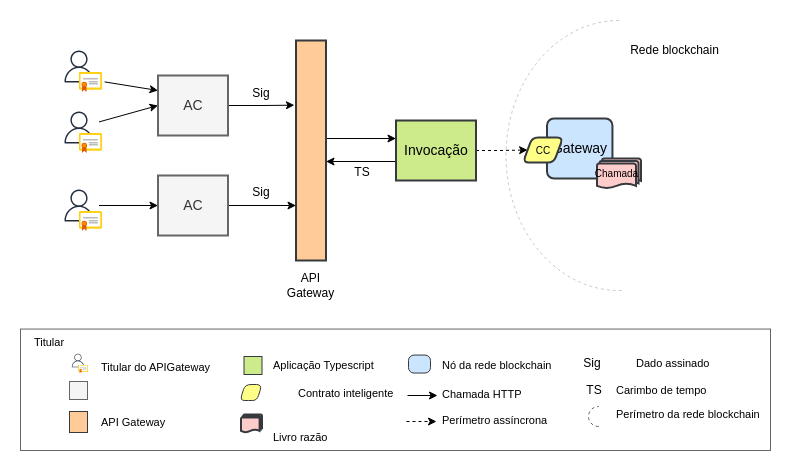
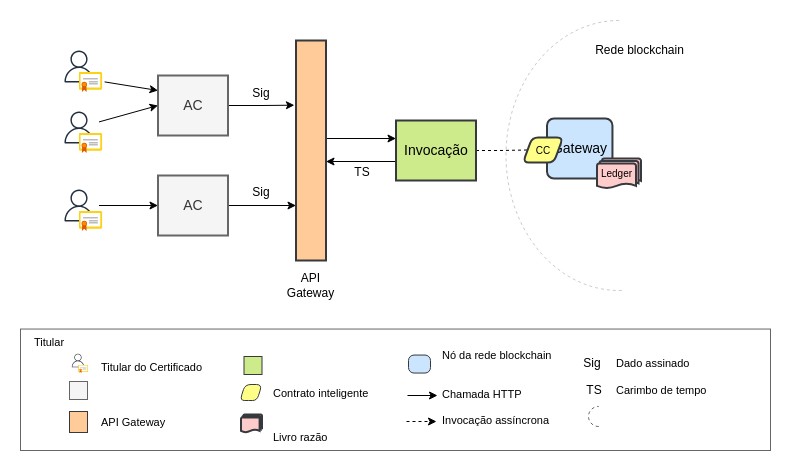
- <mxCell id="29" value="Rede blockchain" style="text;html=1;strokeColor=none;fillColor=none;align=center;verticalAlign=middle;whiteSpace=wrap;rounded=0;dashed=1;" parent="1" vertex="1"><mxGeometry x="622.5" y="40" width="103" height="20" as="geometry" /></mxCell>
+ <mxCell id="29" value="Rede blockchain" style="text;html=1;strokeColor=none;fillColor=none;align=center;verticalAlign=middle;whiteSpace=wrap;rounded=0;dashed=1;" parent="1" vertex="1"><mxGeometry x="587.5" y="40" width="103" height="20" as="geometry" /></mxCell>
- <mxCell id="11" style="edgeStyle=orthogonalEdgeStyle;rounded=0;orthogonalLoop=1;jettySize=auto;html=1;dashed=1;fontSize=14;endArrow=classic;endFill=1;" parent="1" source="13" target="16" edge="1"><mxGeometry relative="1" as="geometry" /></mxCell>
+ <mxCell id="11" style="edgeStyle=orthogonalEdgeStyle;rounded=0;orthogonalLoop=1;jettySize=auto;html=1;dashed=1;fontSize=14;endArrow=none;endFill=1;" parent="1" source="13" target="16" edge="1"><mxGeometry relative="1" as="geometry" /></mxCell>
- <mxCell id="15" value="&lt;font style=&quot;font-size: 10px&quot;&gt;Chamada&lt;/font&gt;" style="strokeWidth=2;html=1;shape=mxgraph.flowchart.multi-document;whiteSpace=wrap;fillColor=#ffcccc;strokeColor=#36393d;spacingLeft=-5;" parent="1" vertex="1"><mxGeometry x="596.5" y="158" width="44" height="30" as="geometry" /></mxCell>
+ <mxCell id="15" value="&lt;font style=&quot;font-size: 10px&quot;&gt;Ledger&lt;/font&gt;" style="strokeWidth=2;html=1;shape=mxgraph.flowchart.multi-document;whiteSpace=wrap;fillColor=#ffcccc;strokeColor=#36393d;spacingLeft=-5;" parent="1" vertex="1"><mxGeometry x="596.5" y="158" width="44" height="30" as="geometry" /></mxCell>
- <mxCell id="55" value="Dado assinado" style="text;html=1;strokeColor=none;fillColor=none;align=left;verticalAlign=middle;whiteSpace=wrap;rounded=0;fontSize=11;" vertex="1" parent="1"><mxGeometry x="634" y="352.55" width="122" height="20" as="geometry" /></mxCell>
+ <mxCell id="55" value="Dado assinado" style="text;html=1;strokeColor=none;fillColor=none;align=left;verticalAlign=middle;whiteSpace=wrap;rounded=0;fontSize=11;" vertex="1" parent="1"><mxGeometry x="614" y="352.55" width="122" height="20" as="geometry" /></mxCell>
- <mxCell id="49" value="Aplicação Typescript" style="text;html=1;strokeColor=none;fillColor=none;align=left;verticalAlign=middle;whiteSpace=wrap;rounded=0;fontSize=11;" vertex="1" parent="1"><mxGeometry x="271" y="355" width="122" height="20" as="geometry" /></mxCell>
- <mxCell id="52" value="Nó da rede blockchain" style="text;html=1;strokeColor=none;fillColor=none;align=left;verticalAlign=middle;whiteSpace=wrap;rounded=0;fontSize=11;" vertex="1" parent="1"><mxGeometry x="440" y="355" width="122" height="20" as="geometry" /></mxCell>
+ <mxCell id="52" value="Nó da rede blockchain" style="text;html=1;strokeColor=none;fillColor=none;align=left;verticalAlign=middle;whiteSpace=wrap;rounded=0;fontSize=11;" vertex="1" parent="1"><mxGeometry x="440" y="345" width="122" height="20" as="geometry" /></mxCell>
- <mxCell id="47" value="Titular do APIGateway" style="text;html=1;strokeColor=none;fillColor=none;align=left;verticalAlign=middle;whiteSpace=wrap;rounded=0;fontSize=11;" vertex="1" parent="1"><mxGeometry x="99" y="357" width="122" height="20" as="geometry" /></mxCell>
+ <mxCell id="47" value="Titular do Certificado" style="text;html=1;strokeColor=none;fillColor=none;align=left;verticalAlign=middle;whiteSpace=wrap;rounded=0;fontSize=11;" vertex="1" parent="1"><mxGeometry x="99" y="357" width="122" height="20" as="geometry" /></mxCell>
- <mxCell id="50" value="Contrato inteligente" style="text;html=1;strokeColor=none;fillColor=none;align=left;verticalAlign=middle;whiteSpace=wrap;rounded=0;fontSize=11;" vertex="1" parent="1"><mxGeometry x="296" y="383" width="122" height="20" as="geometry" /></mxCell>
+ <mxCell id="50" value="Contrato inteligente" style="text;html=1;strokeColor=none;fillColor=none;align=left;verticalAlign=middle;whiteSpace=wrap;rounded=0;fontSize=11;" vertex="1" parent="1"><mxGeometry x="271" y="383" width="122" height="20" as="geometry" /></mxCell>
- <mxCell id="57" value="Perímetro da rede blockchain" style="text;html=1;strokeColor=none;fillColor=none;align=left;verticalAlign=middle;whiteSpace=wrap;rounded=0;fontSize=11;" vertex="1" parent="1"><mxGeometry x="614" y="404" width="147" height="20" as="geometry" /></mxCell>
- <mxCell id="54" value="Perímetro assíncrona" style="text;html=1;strokeColor=none;fillColor=none;align=left;verticalAlign=middle;whiteSpace=wrap;rounded=0;fontSize=11;" vertex="1" parent="1"><mxGeometry x="440" y="410" width="122" height="20" as="geometry" /></mxCell>
+ <mxCell id="54" value="Invocação assíncrona" style="text;html=1;strokeColor=none;fillColor=none;align=left;verticalAlign=middle;whiteSpace=wrap;rounded=0;fontSize=11;" vertex="1" parent="1"><mxGeometry x="440" y="410" width="122" height="20" as="geometry" /></mxCell>
